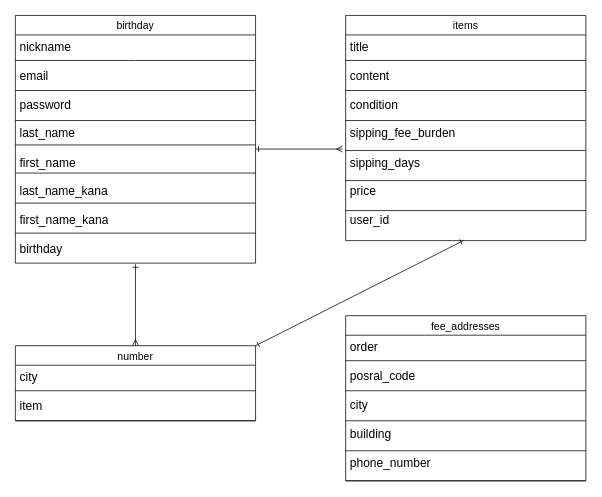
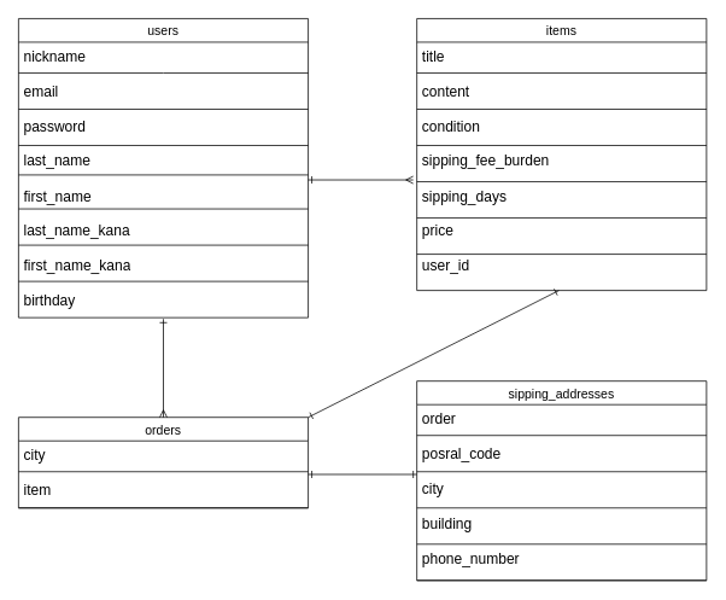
- <mxCell id="2" value="birthday" style="swimlane;fontStyle=0;childLayout=stackLayout;horizontal=1;startSize=26;horizontalStack=0;resizeParent=1;resizeParentMax=0;resizeLast=0;collapsible=1;marginBottom=0;align=center;fontSize=14;" vertex="1" parent="1"><mxGeometry x="20" y="20" width="320" height="330" as="geometry" /></mxCell>
+ <mxCell id="2" value="users" style="swimlane;fontStyle=0;childLayout=stackLayout;horizontal=1;startSize=26;horizontalStack=0;resizeParent=1;resizeParentMax=0;resizeLast=0;collapsible=1;marginBottom=0;align=center;fontSize=14;" vertex="1" parent="1"><mxGeometry x="20" y="20" width="320" height="330" as="geometry" /></mxCell>
- <mxCell id="26" value="fee_addresses" style="swimlane;fontStyle=0;childLayout=stackLayout;horizontal=1;startSize=26;horizontalStack=0;resizeParent=1;resizeParentMax=0;resizeLast=0;collapsible=1;marginBottom=0;align=center;fontSize=14;" vertex="1" parent="1"><mxGeometry x="460" y="420" width="320" height="220" as="geometry" /></mxCell>
+ <mxCell id="26" value="sipping_addresses" style="swimlane;fontStyle=0;childLayout=stackLayout;horizontal=1;startSize=26;horizontalStack=0;resizeParent=1;resizeParentMax=0;resizeLast=0;collapsible=1;marginBottom=0;align=center;fontSize=14;" vertex="1" parent="1"><mxGeometry x="460" y="420" width="320" height="220" as="geometry" /></mxCell>
- <mxCell id="21" value="number" style="swimlane;fontStyle=0;childLayout=stackLayout;horizontal=1;startSize=26;horizontalStack=0;resizeParent=1;resizeParentMax=0;resizeLast=0;collapsible=1;marginBottom=0;align=center;fontSize=14;" vertex="1" parent="1"><mxGeometry x="20" y="460" width="320" height="100" as="geometry" /></mxCell>
+ <mxCell id="21" value="orders" style="swimlane;fontStyle=0;childLayout=stackLayout;horizontal=1;startSize=26;horizontalStack=0;resizeParent=1;resizeParentMax=0;resizeLast=0;collapsible=1;marginBottom=0;align=center;fontSize=14;" vertex="1" parent="1"><mxGeometry x="20" y="460" width="320" height="100" as="geometry" /></mxCell>
+ <mxCell id="34" style="edgeStyle=none;html=1;exitX=1;exitY=0.5;exitDx=0;exitDy=0;entryX=0;entryY=0.397;entryDx=0;entryDy=0;entryPerimeter=0;endArrow=ERone;endFill=0;startArrow=ERone;startFill=0;" edge="1" parent="1" source="24" target="30"><mxGeometry relative="1" as="geometry" /></mxCell>
